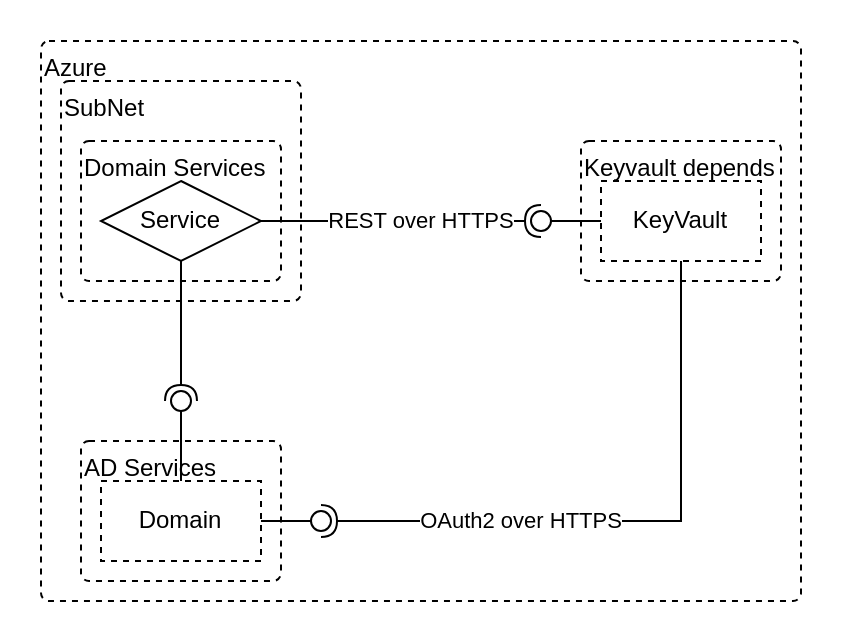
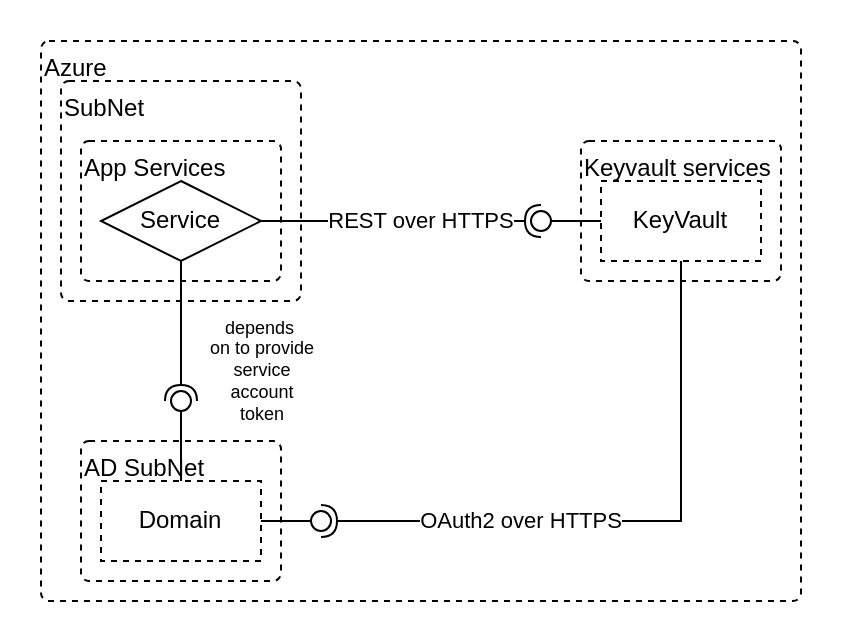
- <mxCell id="9" value="Domain Services" style="rounded=1;whiteSpace=wrap;html=1;fillColor=none;dashed=1;align=left;verticalAlign=top;container=1;collapsible=0;recursiveResize=0;imageWidth=24;arcSize=8;absoluteArcSize=1;" parent="8" vertex="1"><mxGeometry x="10" y="30" width="100" height="70" as="geometry" /></mxCell>
+ <mxCell id="9" value="App Services" style="rounded=1;whiteSpace=wrap;html=1;fillColor=none;dashed=1;align=left;verticalAlign=top;container=1;collapsible=0;recursiveResize=0;imageWidth=24;arcSize=8;absoluteArcSize=1;" parent="8" vertex="1"><mxGeometry x="10" y="30" width="100" height="70" as="geometry" /></mxCell>
- <mxCell id="5" value="Keyvault depends" style="rounded=1;whiteSpace=wrap;html=1;fillColor=none;dashed=1;align=left;verticalAlign=top;container=1;collapsible=0;recursiveResize=0;imageWidth=24;arcSize=8;absoluteArcSize=1;" parent="2" vertex="1"><mxGeometry x="270" y="50" width="100" height="70" as="geometry" /></mxCell>
+ <mxCell id="5" value="Keyvault services" style="rounded=1;whiteSpace=wrap;html=1;fillColor=none;dashed=1;align=left;verticalAlign=top;container=1;collapsible=0;recursiveResize=0;imageWidth=24;arcSize=8;absoluteArcSize=1;" parent="2" vertex="1"><mxGeometry x="270" y="50" width="100" height="70" as="geometry" /></mxCell>
+ <mxCell id="7" value="depends&amp;nbsp;&lt;br style=&quot;font-size: 9px;&quot;&gt;on to provide&lt;br style=&quot;font-size: 9px;&quot;&gt;service&lt;br style=&quot;font-size: 9px;&quot;&gt;account&lt;br style=&quot;font-size: 9px;&quot;&gt;token" style="text;html=1;strokeColor=none;fillColor=none;align=center;verticalAlign=middle;whiteSpace=wrap;rounded=0;fontSize=9;" vertex="1" parent="2"><mxGeometry x="81" y="150" width="60" height="30" as="geometry" /></mxCell>
- <mxCell id="3" value="AD Services" style="rounded=1;whiteSpace=wrap;html=1;fillColor=none;dashed=1;align=left;verticalAlign=top;container=1;collapsible=0;recursiveResize=0;imageWidth=24;arcSize=8;absoluteArcSize=1;spacing=2;" parent="2" vertex="1"><mxGeometry x="20" y="200" width="100" height="70" as="geometry" /></mxCell>
+ <mxCell id="3" value="AD SubNet" style="rounded=1;whiteSpace=wrap;html=1;fillColor=none;dashed=1;align=left;verticalAlign=top;container=1;collapsible=0;recursiveResize=0;imageWidth=24;arcSize=8;absoluteArcSize=1;spacing=2;" parent="2" vertex="1"><mxGeometry x="20" y="200" width="100" height="70" as="geometry" /></mxCell>
